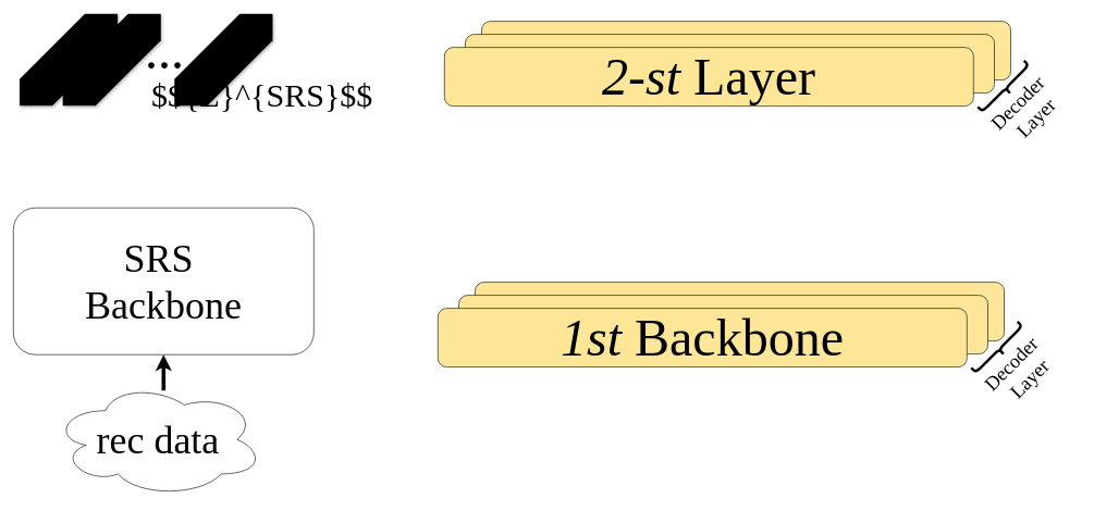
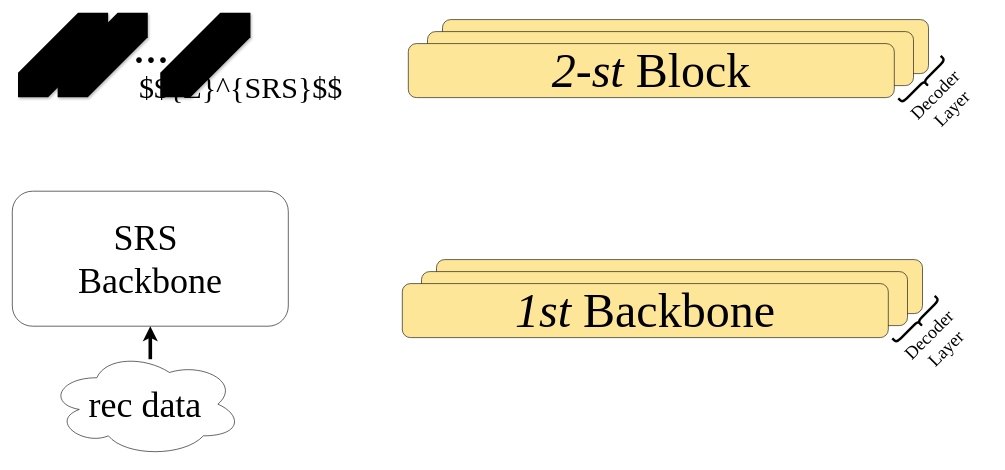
- <mxCell id="4" value="&lt;i&gt;2-st&lt;/i&gt; Layer" style="rounded=1;whiteSpace=wrap;html=1;fontFamily=Times New Roman;fontSize=80;fillColor=light-dark(#fee699, #ededed);" vertex="1" parent="1"><mxGeometry x="680" y="72" width="810" height="90" as="geometry" /></mxCell>
+ <mxCell id="4" value="&lt;i&gt;2-st&lt;/i&gt; Block" style="rounded=1;whiteSpace=wrap;html=1;fontFamily=Times New Roman;fontSize=80;fillColor=light-dark(#fee699, #ededed);" vertex="1" parent="1"><mxGeometry x="680" y="72" width="810" height="90" as="geometry" /></mxCell>
